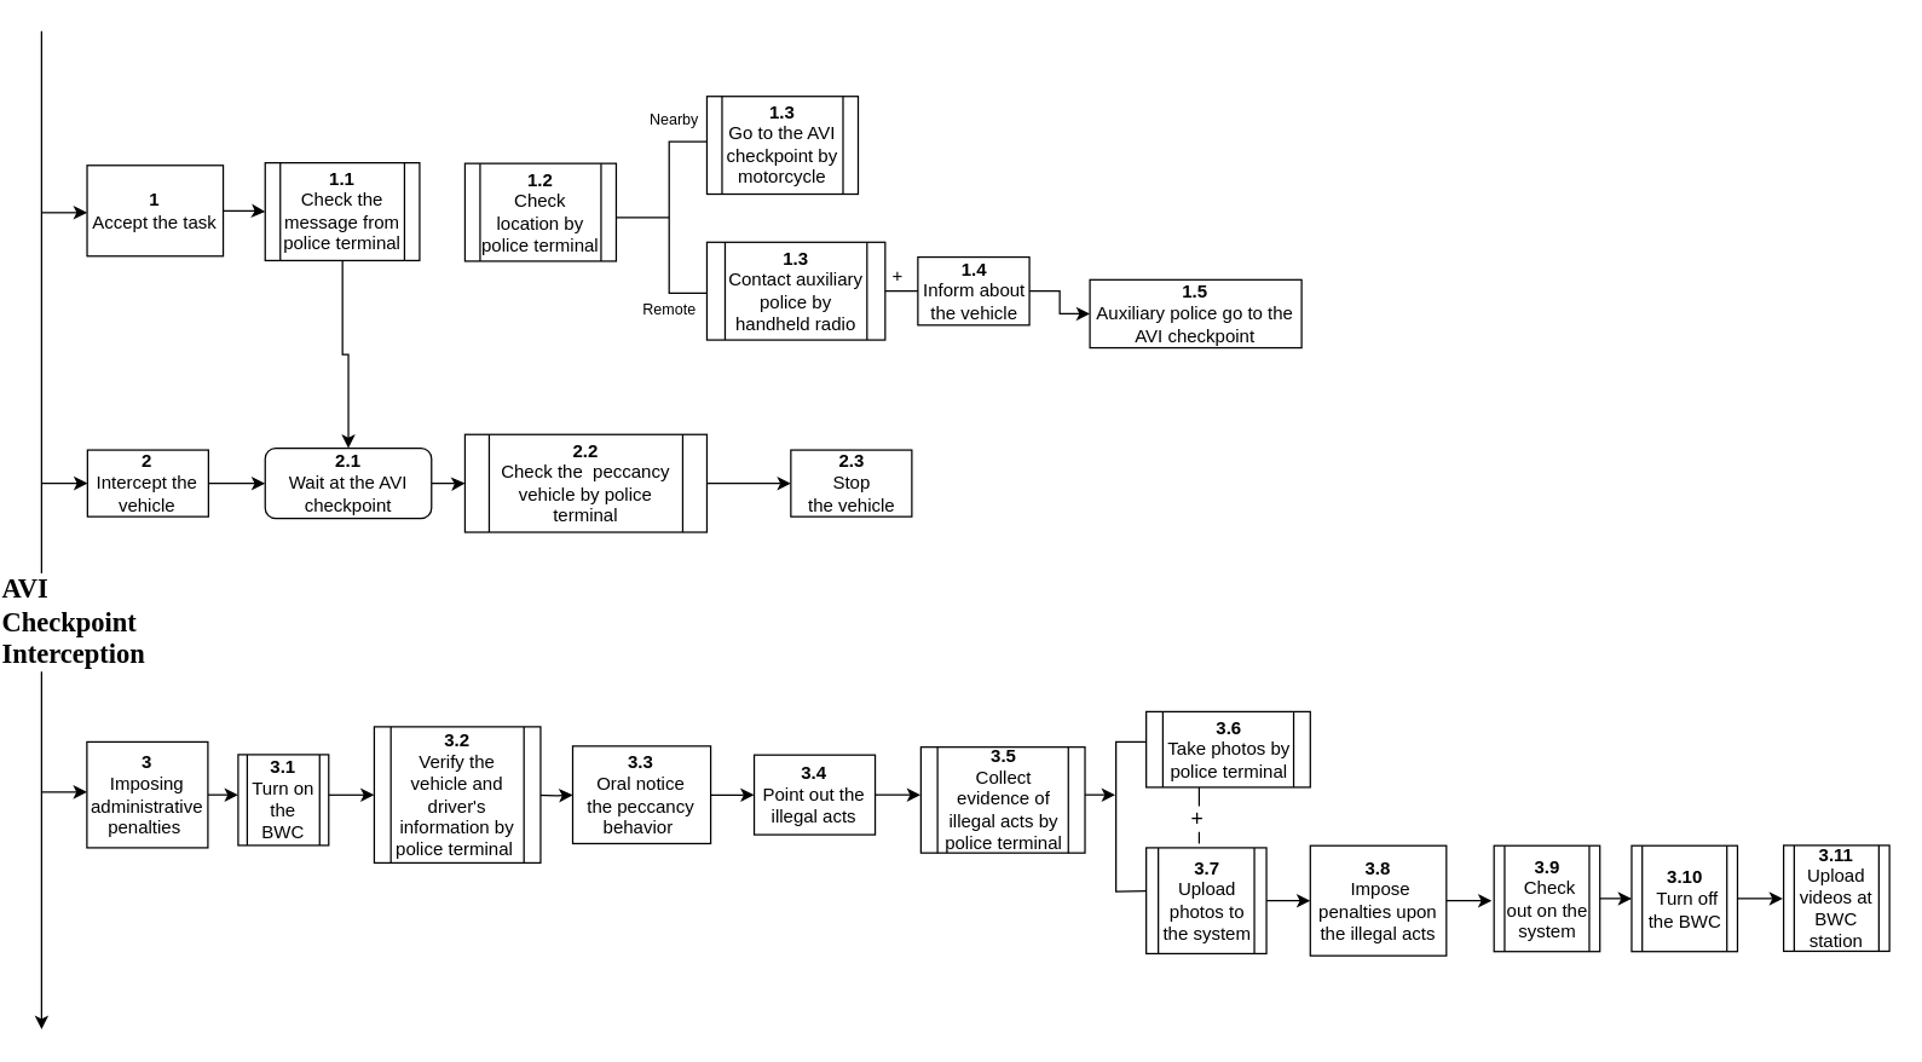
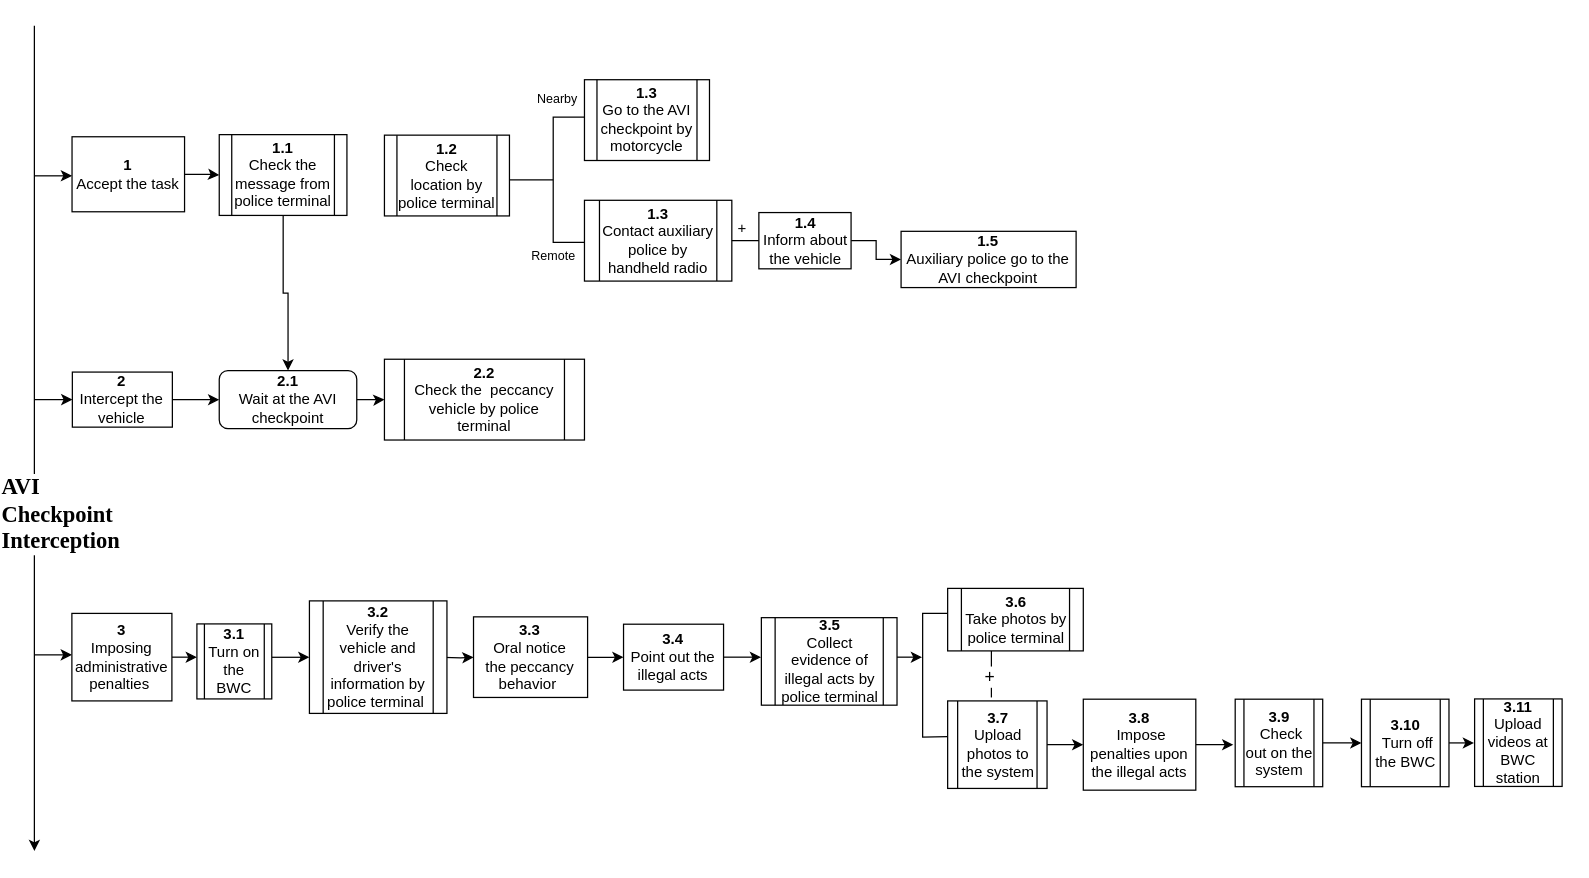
- <mxCell id="26" value="" style="edgeStyle=orthogonalEdgeStyle;rounded=0;orthogonalLoop=1;jettySize=auto;html=1;fontSize=14;exitX=1;exitY=0.5;exitDx=0;exitDy=0;" parent="1" source="48" target="27" edge="1"><mxGeometry relative="1" as="geometry"><mxPoint x="430" y="319" as="sourcePoint" /></mxGeometry></mxCell>
- <mxCell id="27" value="&lt;b&gt;2.3&lt;br&gt;&lt;/b&gt;Stop&lt;br&gt;the vehicle" style="whiteSpace=wrap;html=1;rounded=0;" parent="1" vertex="1"><mxGeometry x="515.5" y="296.98" width="80" height="44.05" as="geometry" /></mxCell>
- <mxCell id="58" value="&lt;b&gt;3.10&lt;br&gt;&lt;/b&gt;&amp;nbsp;Turn off the BWC" style="shape=process;whiteSpace=wrap;html=1;backgroundOutline=1;strokeColor=#000000;fillColor=#FFFFFF;" vertex="1" parent="1"><mxGeometry x="1071.5" y="558.62" width="70" height="70" as="geometry" /></mxCell>
+ <mxCell id="58" value="&lt;b&gt;3.10&lt;br&gt;&lt;/b&gt;&amp;nbsp;Turn off the BWC" style="shape=process;whiteSpace=wrap;html=1;backgroundOutline=1;strokeColor=#000000;fillColor=#FFFFFF;" vertex="1" parent="1"><mxGeometry x="1081.5" y="558.62" width="70" height="70" as="geometry" /></mxCell>
